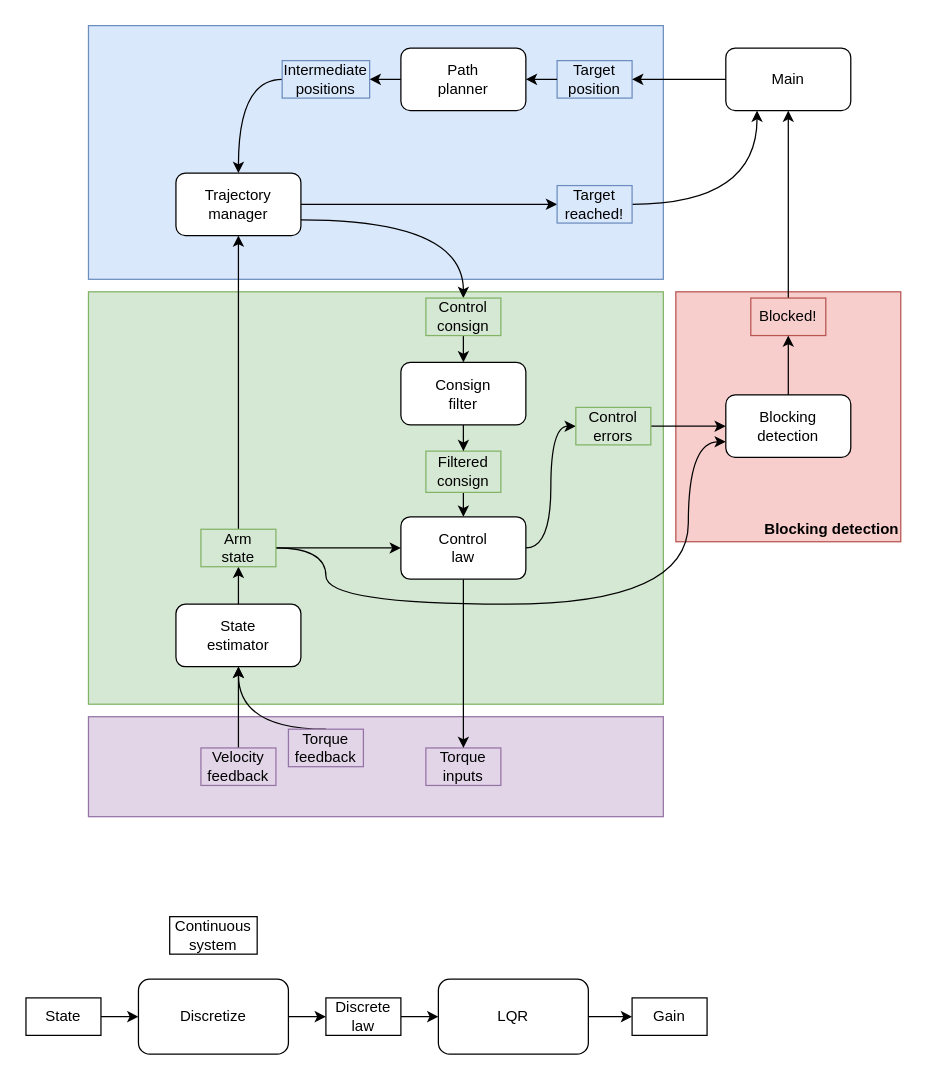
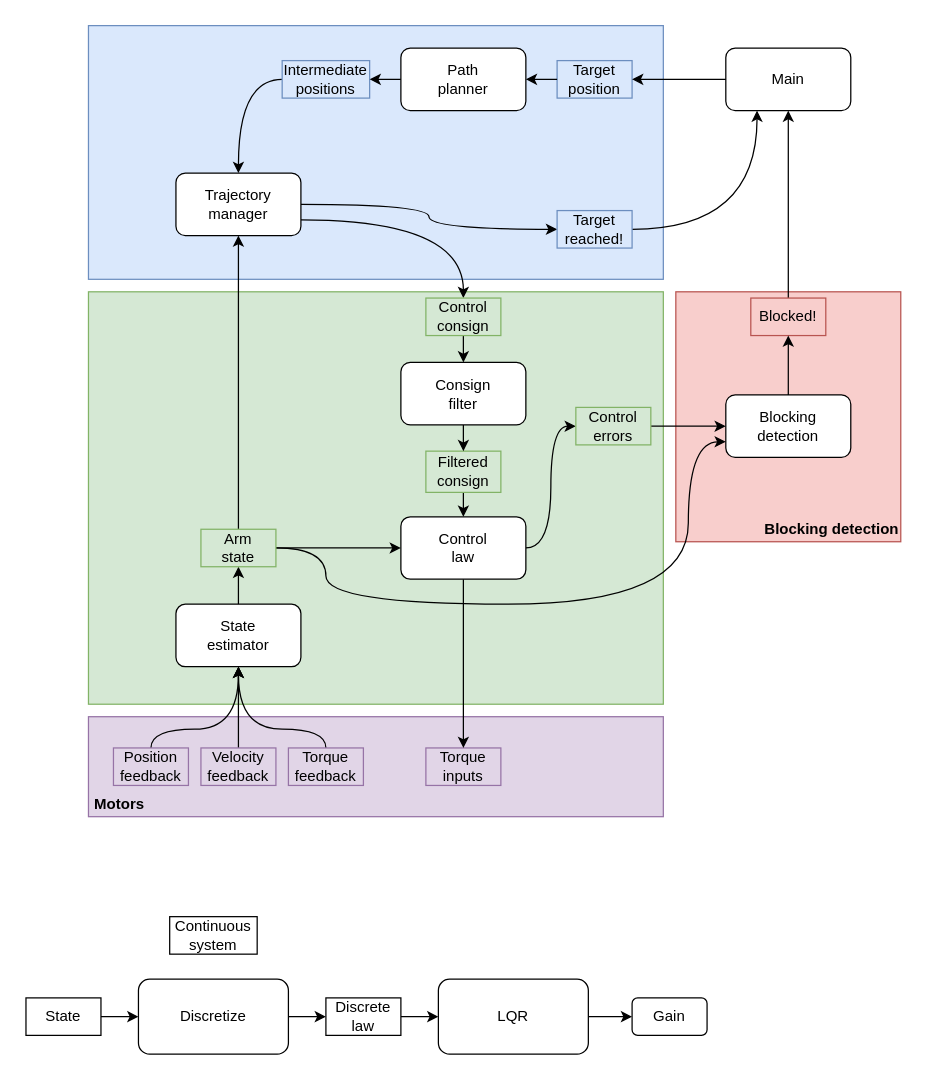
- <mxCell id="30" value="Target&lt;br&gt;reached!" style="rounded=0;whiteSpace=wrap;html=1;fillColor=#dae8fc;strokeColor=#6c8ebf;" vertex="1" parent="1"><mxGeometry x="445" y="148" width="60" height="30" as="geometry" /></mxCell>
+ <mxCell id="30" value="Target&lt;br&gt;reached!" style="rounded=0;whiteSpace=wrap;html=1;fillColor=#dae8fc;strokeColor=#6c8ebf;" vertex="1" parent="1"><mxGeometry x="445" y="168" width="60" height="30" as="geometry" /></mxCell>
+ <mxCell id="6" style="edgeStyle=orthogonalEdgeStyle;curved=1;rounded=0;orthogonalLoop=1;jettySize=auto;html=1;exitX=0.5;exitY=0;exitDx=0;exitDy=0;entryX=0.5;entryY=1;entryDx=0;entryDy=0;" edge="1" parent="1" source="7" target="34"><mxGeometry relative="1" as="geometry"><mxPoint x="325.138" y="503.276" as="targetPoint" /><Array as="points"><mxPoint x="120" y="583" /><mxPoint x="190" y="583" /></Array></mxGeometry></mxCell>
- <mxCell id="11" value="Torque feedback" style="rounded=0;whiteSpace=wrap;html=1;fillColor=#e1d5e7;strokeColor=#9673a6;" vertex="1" parent="1"><mxGeometry x="230" y="583" width="60" height="30" as="geometry" /></mxCell>
+ <mxCell id="11" value="Torque feedback" style="rounded=0;whiteSpace=wrap;html=1;fillColor=#e1d5e7;strokeColor=#9673a6;" vertex="1" parent="1"><mxGeometry x="230" y="598" width="60" height="30" as="geometry" /></mxCell>
+ <mxCell id="7" value="Position feedback" style="rounded=0;whiteSpace=wrap;html=1;fillColor=#e1d5e7;strokeColor=#9673a6;" vertex="1" parent="1"><mxGeometry x="90" y="598" width="60" height="30" as="geometry" /></mxCell>
+ <mxCell id="43" value="&lt;b&gt;Motors&lt;/b&gt;" style="text;html=1;strokeColor=none;fillColor=none;align=center;verticalAlign=middle;whiteSpace=wrap;rounded=0;" vertex="1" parent="1"><mxGeometry x="70" y="633" width="50" height="20" as="geometry" /></mxCell>
- <mxCell id="47" value="&lt;div&gt;Gain&lt;/div&gt;" style="rounded=0;whiteSpace=wrap;html=1;" vertex="1" parent="1"><mxGeometry x="505" y="798" width="60" height="30" as="geometry" /></mxCell>
+ <mxCell id="47" value="&lt;div&gt;Gain&lt;/div&gt;" style="whiteSpace=wrap;html=1;rounded=1;" vertex="1" parent="1"><mxGeometry x="505" y="798" width="60" height="30" as="geometry" /></mxCell>
